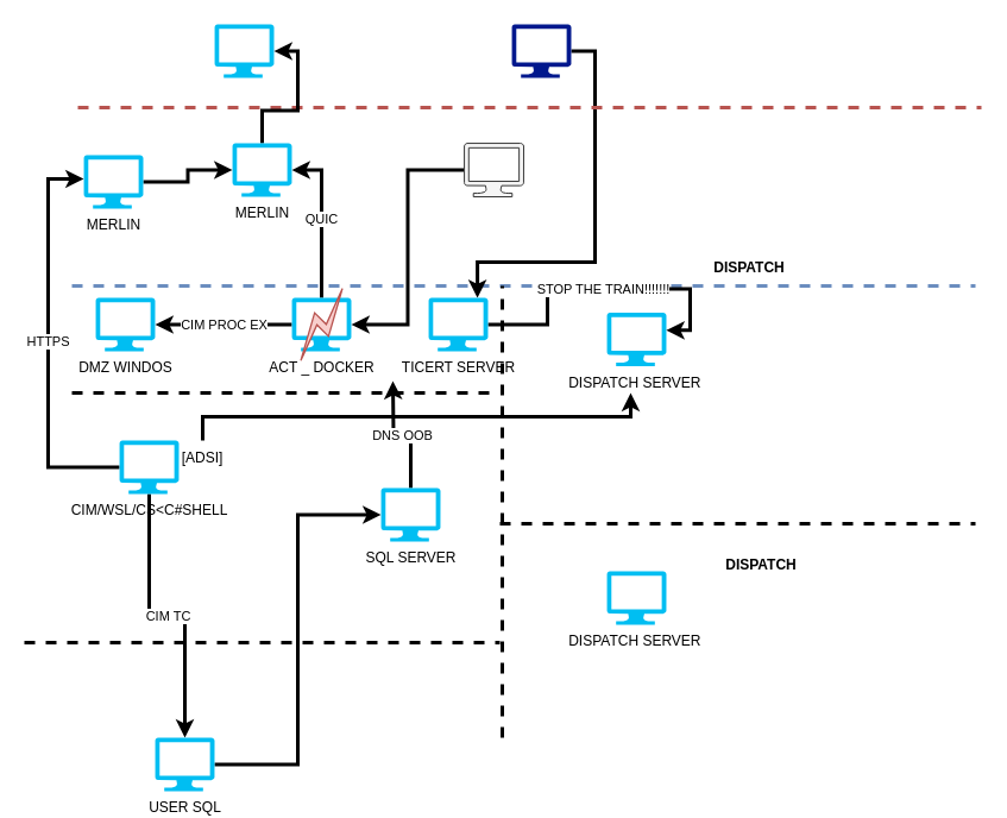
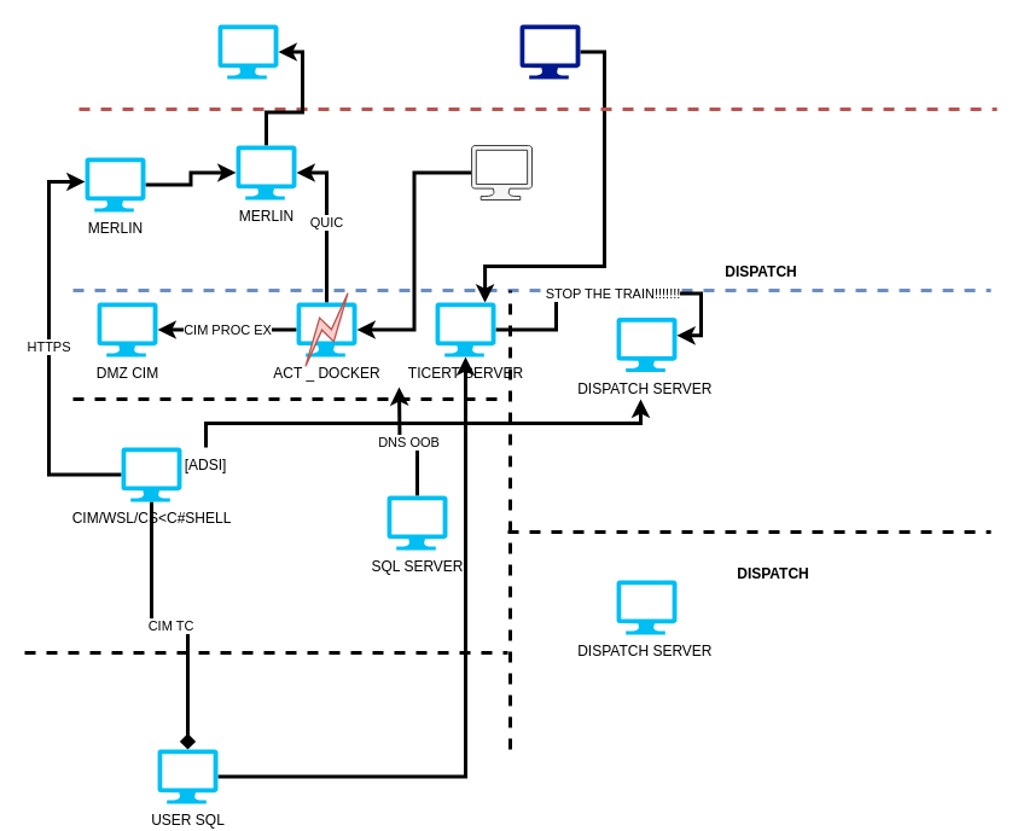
- <mxCell id="17" value="DMZ WINDOS" style="verticalLabelPosition=bottom;html=1;verticalAlign=top;align=center;strokeColor=none;fillColor=#00BEF2;shape=mxgraph.azure.computer;pointerEvents=1;" vertex="1" parent="1"><mxGeometry x="80" y="250" width="50" height="45" as="geometry" /></mxCell>
+ <mxCell id="17" value="DMZ CIM" style="verticalLabelPosition=bottom;html=1;verticalAlign=top;align=center;strokeColor=none;fillColor=#00BEF2;shape=mxgraph.azure.computer;pointerEvents=1;" vertex="1" parent="1"><mxGeometry x="80" y="250" width="50" height="45" as="geometry" /></mxCell>
- <mxCell id="26" style="edgeStyle=orthogonalEdgeStyle;rounded=0;orthogonalLoop=1;jettySize=auto;html=1;entryX=0;entryY=0.5;entryDx=0;entryDy=0;entryPerimeter=0;strokeWidth=3;" edge="1" parent="1" source="27" target="29"><mxGeometry relative="1" as="geometry" /></mxCell>
+ <mxCell id="26" style="edgeStyle=orthogonalEdgeStyle;rounded=0;orthogonalLoop=1;jettySize=auto;html=1;strokeWidth=3;" edge="1" parent="1" source="27" target="33"><mxGeometry relative="1" as="geometry" /></mxCell>
- <mxCell id="22" value="CIM TC" style="edgeStyle=orthogonalEdgeStyle;rounded=0;orthogonalLoop=1;jettySize=auto;html=1;strokeWidth=3;entryX=0.5;entryY=0;entryDx=0;entryDy=0;entryPerimeter=0;" edge="1" parent="1" source="23" target="27"><mxGeometry relative="1" as="geometry"><mxPoint x="125" y="570" as="targetPoint" /></mxGeometry></mxCell>
+ <mxCell id="22" value="CIM TC" style="edgeStyle=orthogonalEdgeStyle;rounded=0;orthogonalLoop=1;jettySize=auto;html=1;strokeWidth=3;entryX=0.5;entryY=0;entryDx=0;entryDy=0;entryPerimeter=0;endArrow=diamond;" edge="1" parent="1" source="23" target="27"><mxGeometry relative="1" as="geometry"><mxPoint x="125" y="570" as="targetPoint" /></mxGeometry></mxCell>
